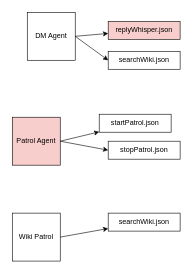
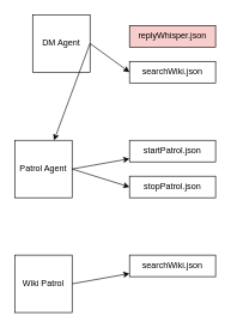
- <mxCell id="5" value="" style="endArrow=classic;html=1;exitX=1;exitY=0.5;exitDx=0;exitDy=0;" edge="1" parent="1" source="2" target="6"><mxGeometry width="50" height="50" relative="1" as="geometry"><mxPoint x="150" y="445" as="sourcePoint" /><mxPoint x="180" y="55" as="targetPoint" /></mxGeometry></mxCell>
+ <mxCell id="5" value="" style="endArrow=classic;html=1;exitX=1;exitY=0.5;exitDx=0;exitDy=0;" edge="1" parent="1" source="2" target="3"><mxGeometry width="50" height="50" relative="1" as="geometry"><mxPoint x="150" y="445" as="sourcePoint" /><mxPoint x="180" y="55" as="targetPoint" /></mxGeometry></mxCell>
- <mxCell id="10" value="startPatrol.json" style="rounded=0;whiteSpace=wrap;html=1;" vertex="1" parent="1"><mxGeometry x="165" y="190" width="120" height="30" as="geometry" /></mxCell>
+ <mxCell id="10" value="startPatrol.json" style="rounded=0;whiteSpace=wrap;html=1;" vertex="1" parent="1"><mxGeometry x="180" y="195" width="120" height="30" as="geometry" /></mxCell>
- <mxCell id="3" value="Patrol Agent" style="whiteSpace=wrap;html=1;aspect=fixed;fillColor=#f8cecc;" vertex="1" parent="1"><mxGeometry x="20" y="195" width="80" height="80" as="geometry" /></mxCell>
+ <mxCell id="3" value="Patrol Agent" style="whiteSpace=wrap;html=1;aspect=fixed;" vertex="1" parent="1"><mxGeometry x="20" y="195" width="80" height="80" as="geometry" /></mxCell>
- <mxCell id="11" value="stopPatrol.json" style="rounded=0;whiteSpace=wrap;html=1;" vertex="1" parent="1"><mxGeometry x="180" y="235" width="120" height="30" as="geometry" /></mxCell>
+ <mxCell id="11" value="stopPatrol.json" style="rounded=0;whiteSpace=wrap;html=1;" vertex="1" parent="1"><mxGeometry x="180" y="245" width="120" height="30" as="geometry" /></mxCell>
